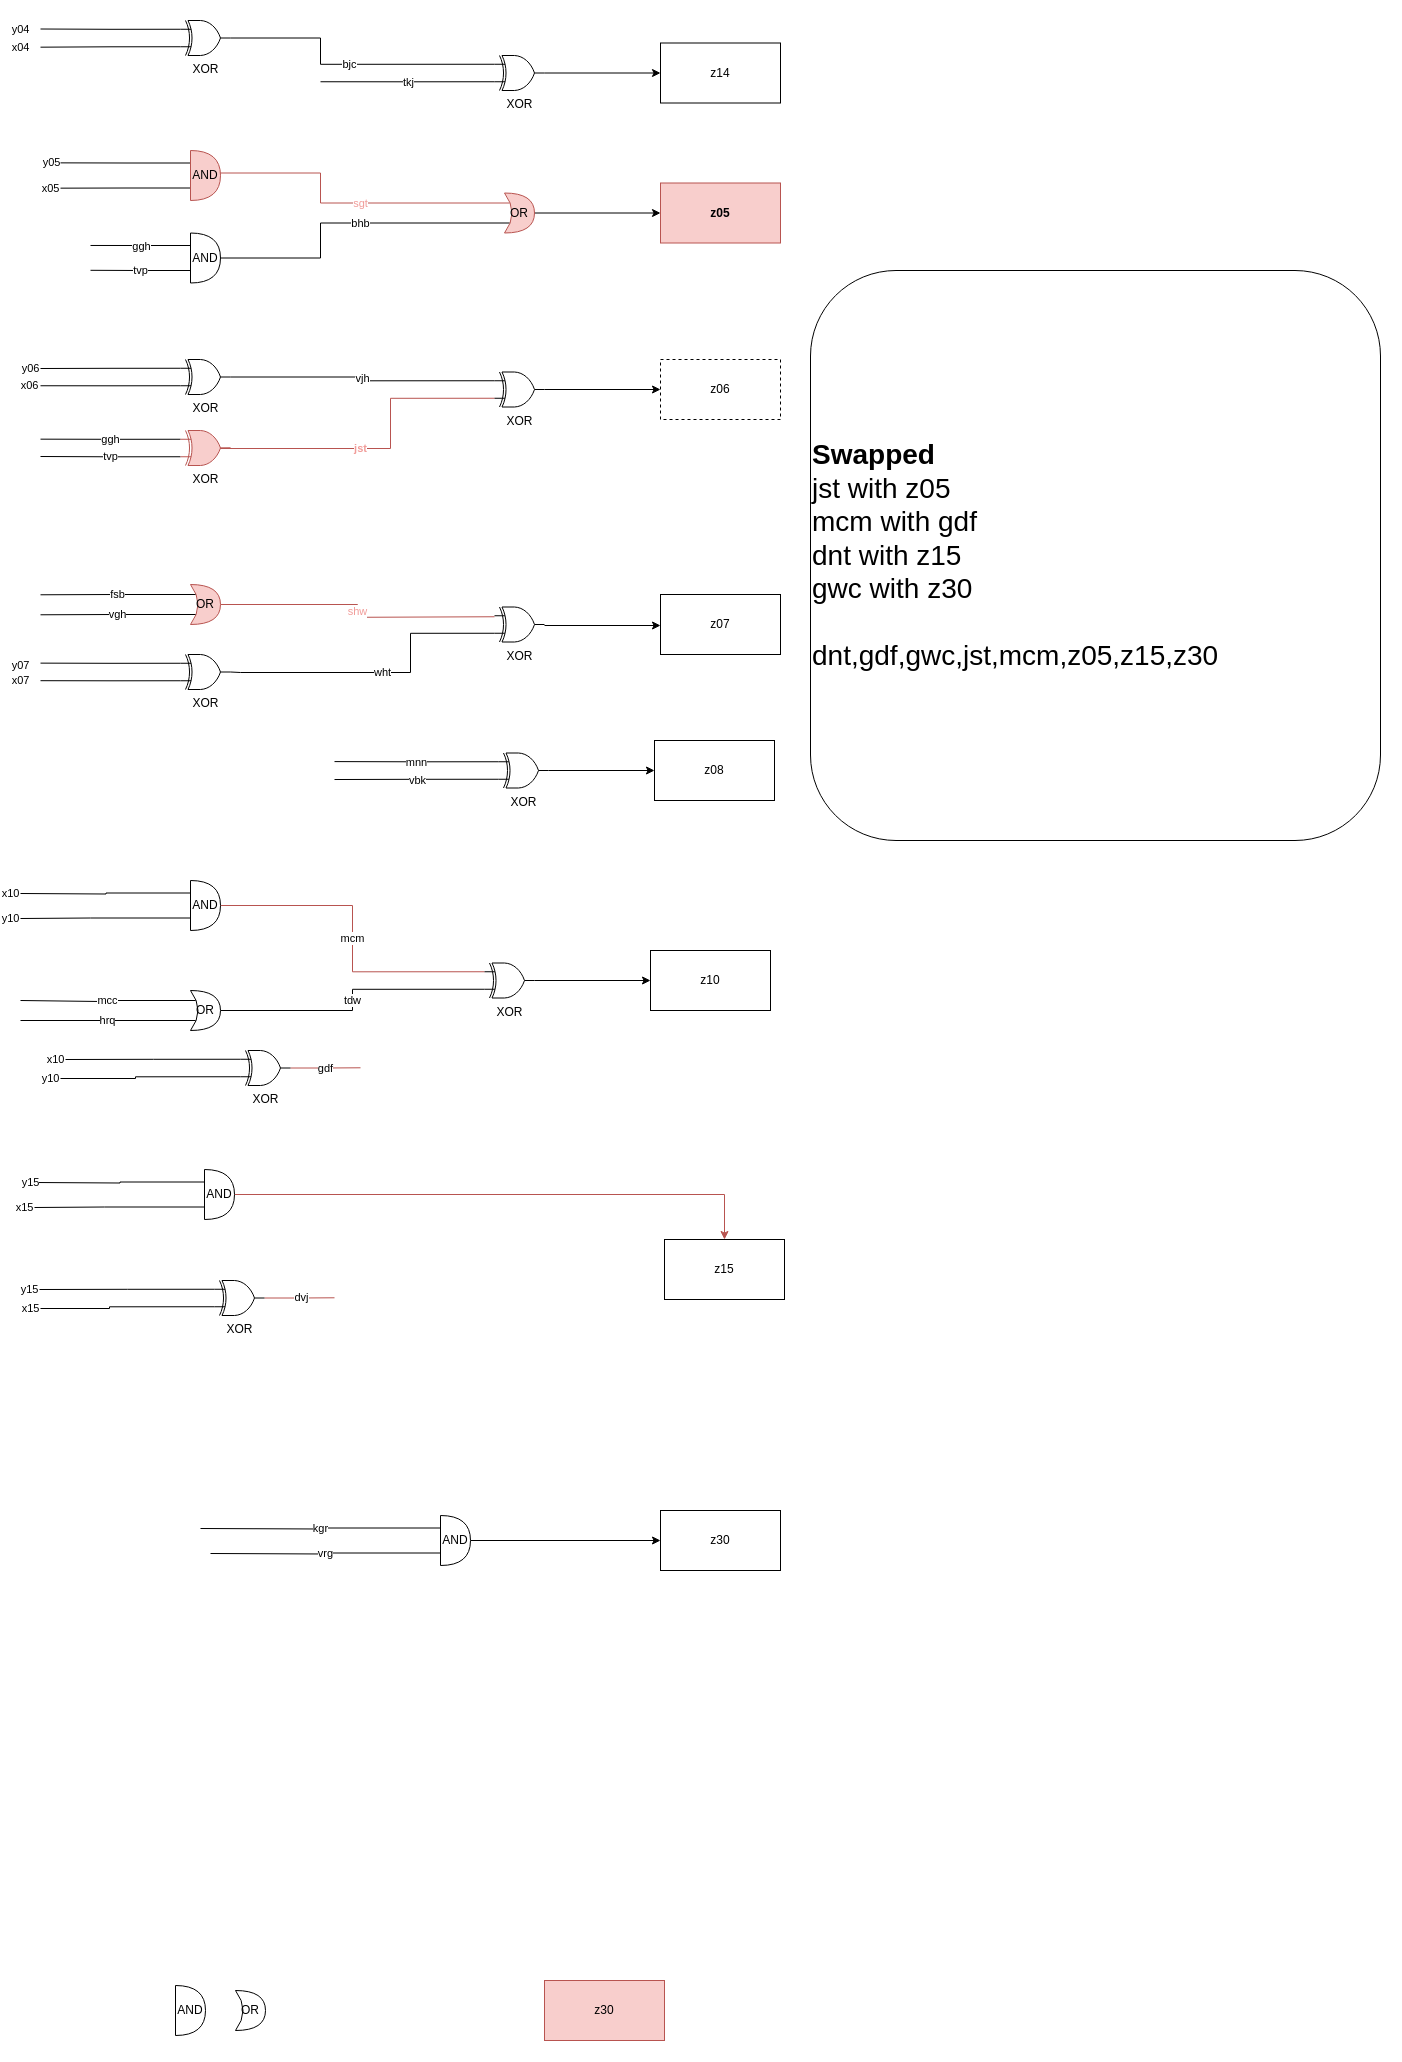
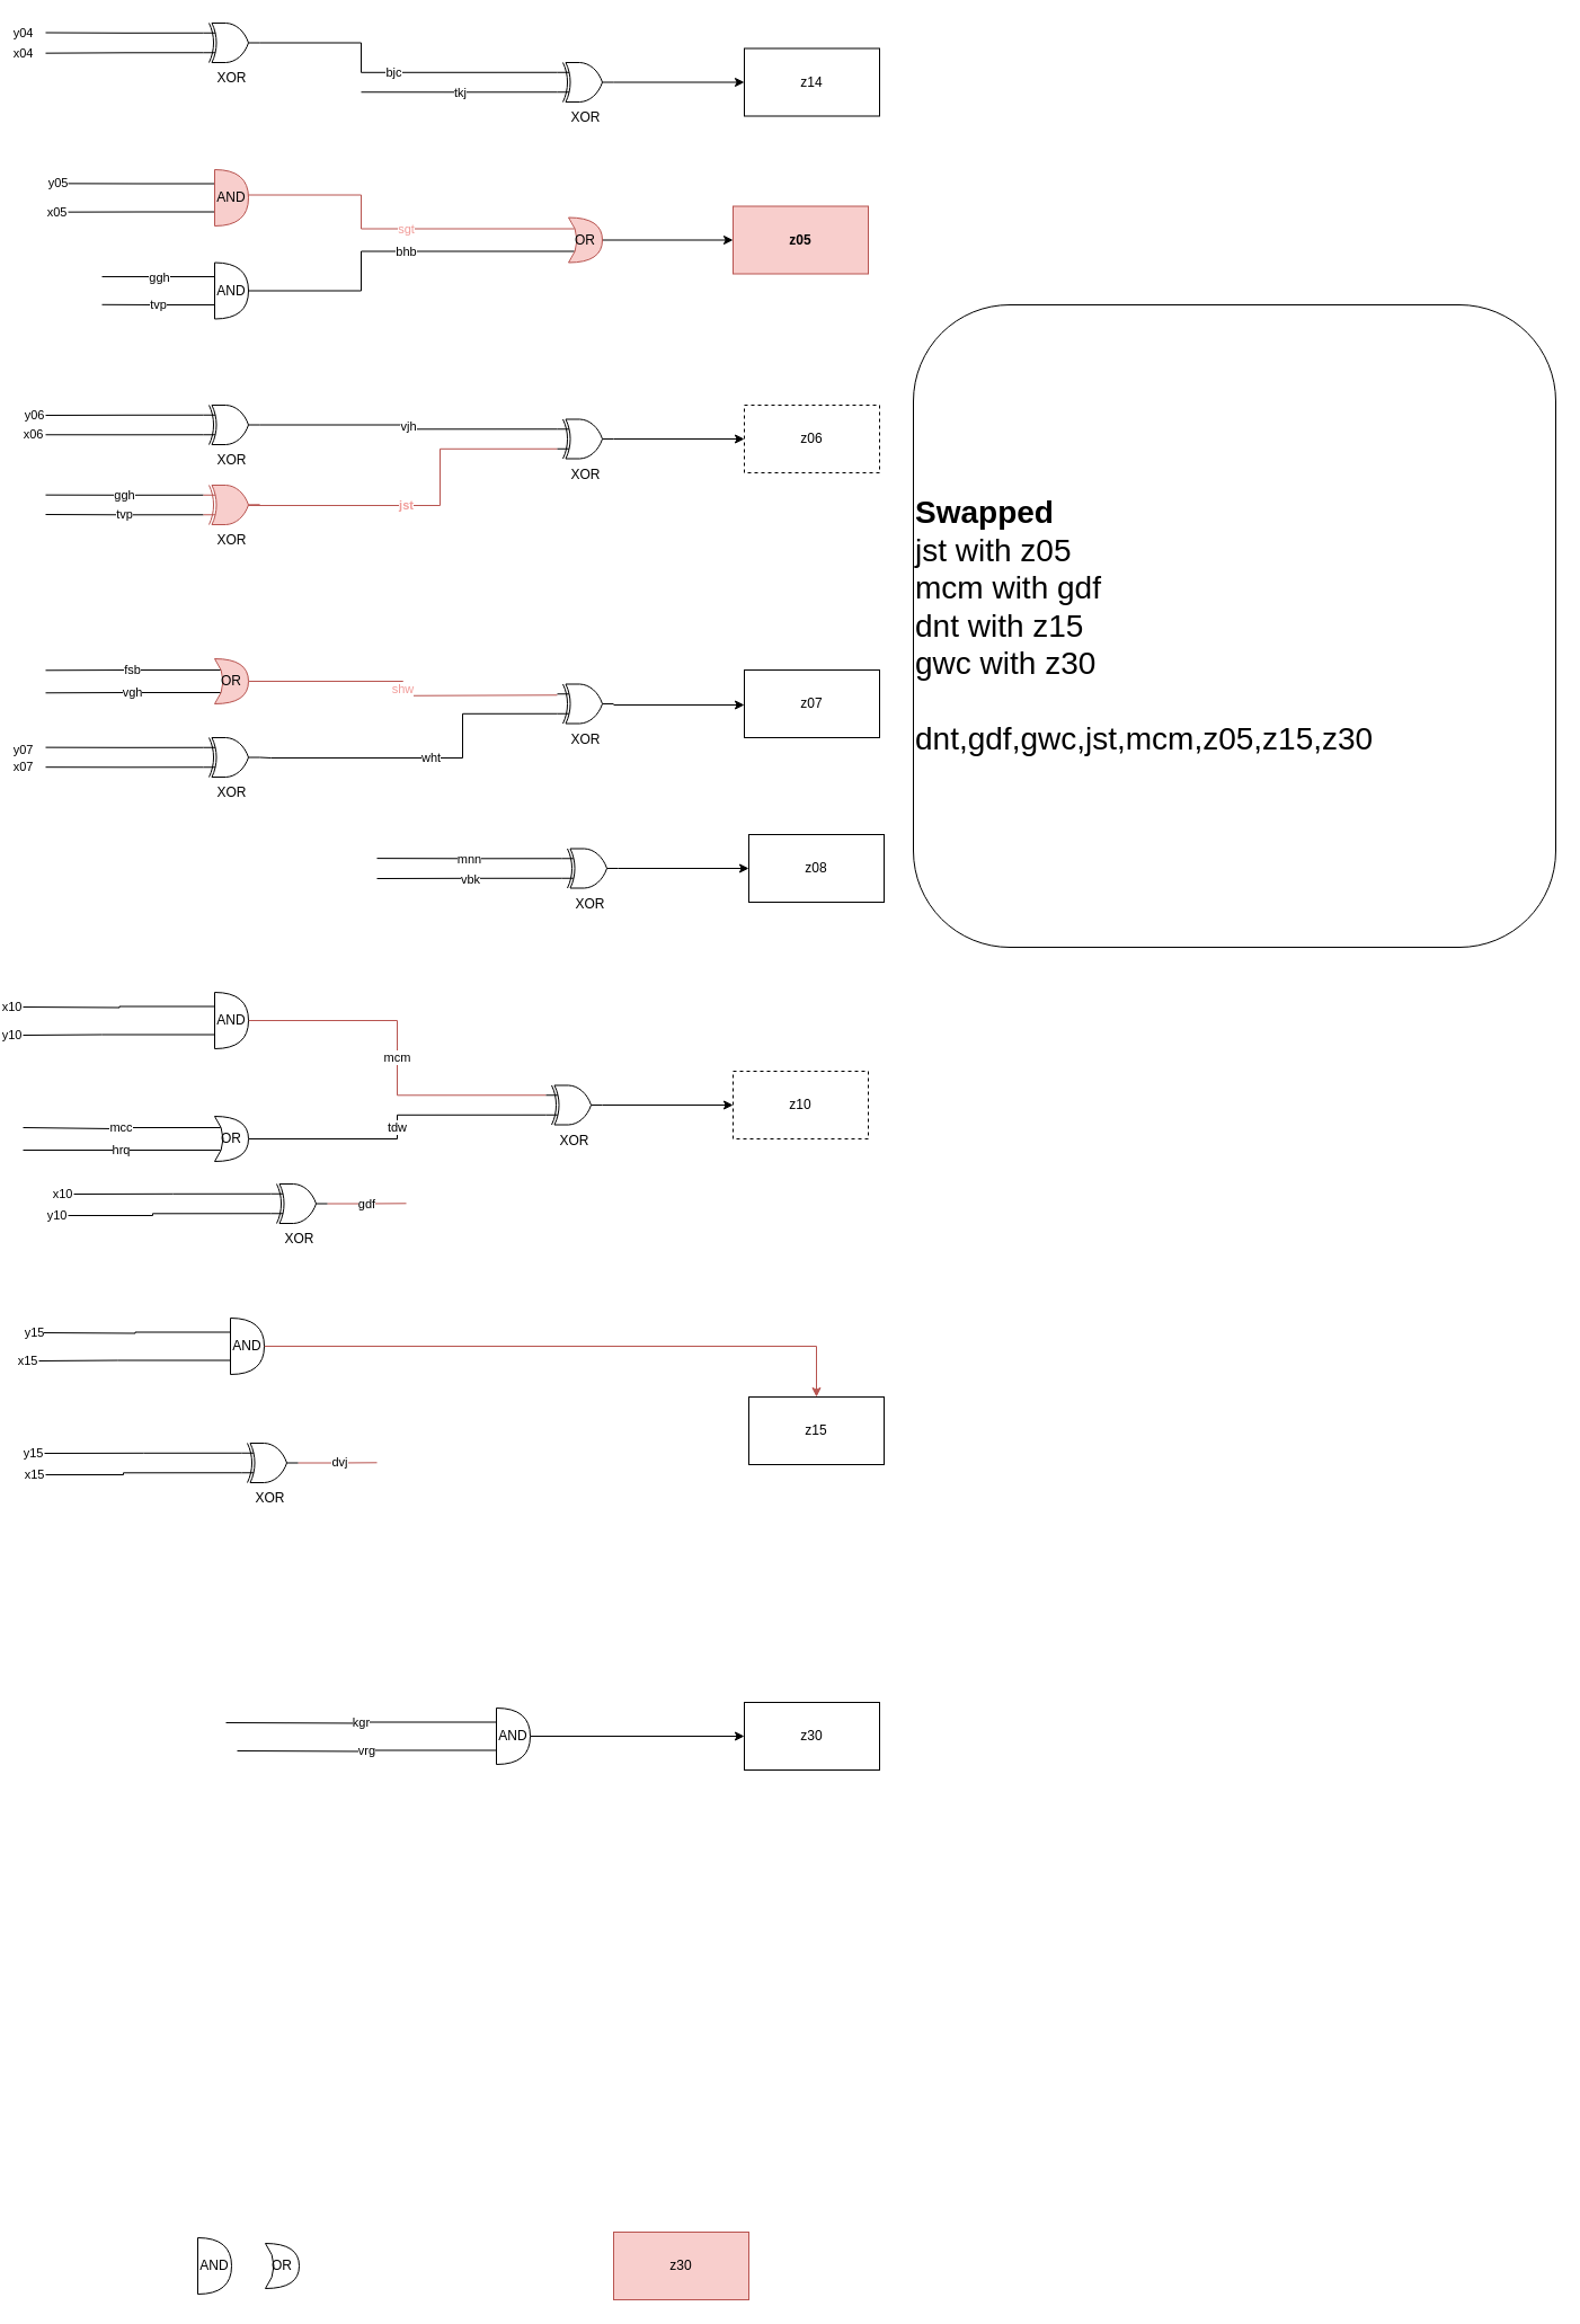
- <mxCell id="8" value="z05" style="rounded=0;whiteSpace=wrap;html=1;fillColor=#f8cecc;strokeColor=#b85450;fontStyle=1" vertex="1" parent="1"><mxGeometry x="660" y="182.5" width="120" height="60" as="geometry" /></mxCell>
+ <mxCell id="8" value="z05" style="rounded=0;whiteSpace=wrap;html=1;fillColor=#f8cecc;strokeColor=#b85450;fontStyle=1" vertex="1" parent="1"><mxGeometry x="650" y="182.5" width="120" height="60" as="geometry" /></mxCell>
- <mxCell id="12" value="z08" style="rounded=0;whiteSpace=wrap;html=1;" vertex="1" parent="1"><mxGeometry x="654" y="740" width="120" height="60" as="geometry" /></mxCell>
+ <mxCell id="12" value="z08" style="rounded=0;whiteSpace=wrap;html=1;" vertex="1" parent="1"><mxGeometry x="664" y="740" width="120" height="60" as="geometry" /></mxCell>
- <mxCell id="54" value="z10" style="rounded=0;whiteSpace=wrap;html=1;" vertex="1" parent="1"><mxGeometry x="650" y="950" width="120" height="60" as="geometry" /></mxCell>
+ <mxCell id="54" value="z10" style="rounded=0;whiteSpace=wrap;html=1;dashed=1;" vertex="1" parent="1"><mxGeometry x="650" y="950" width="120" height="60" as="geometry" /></mxCell>
